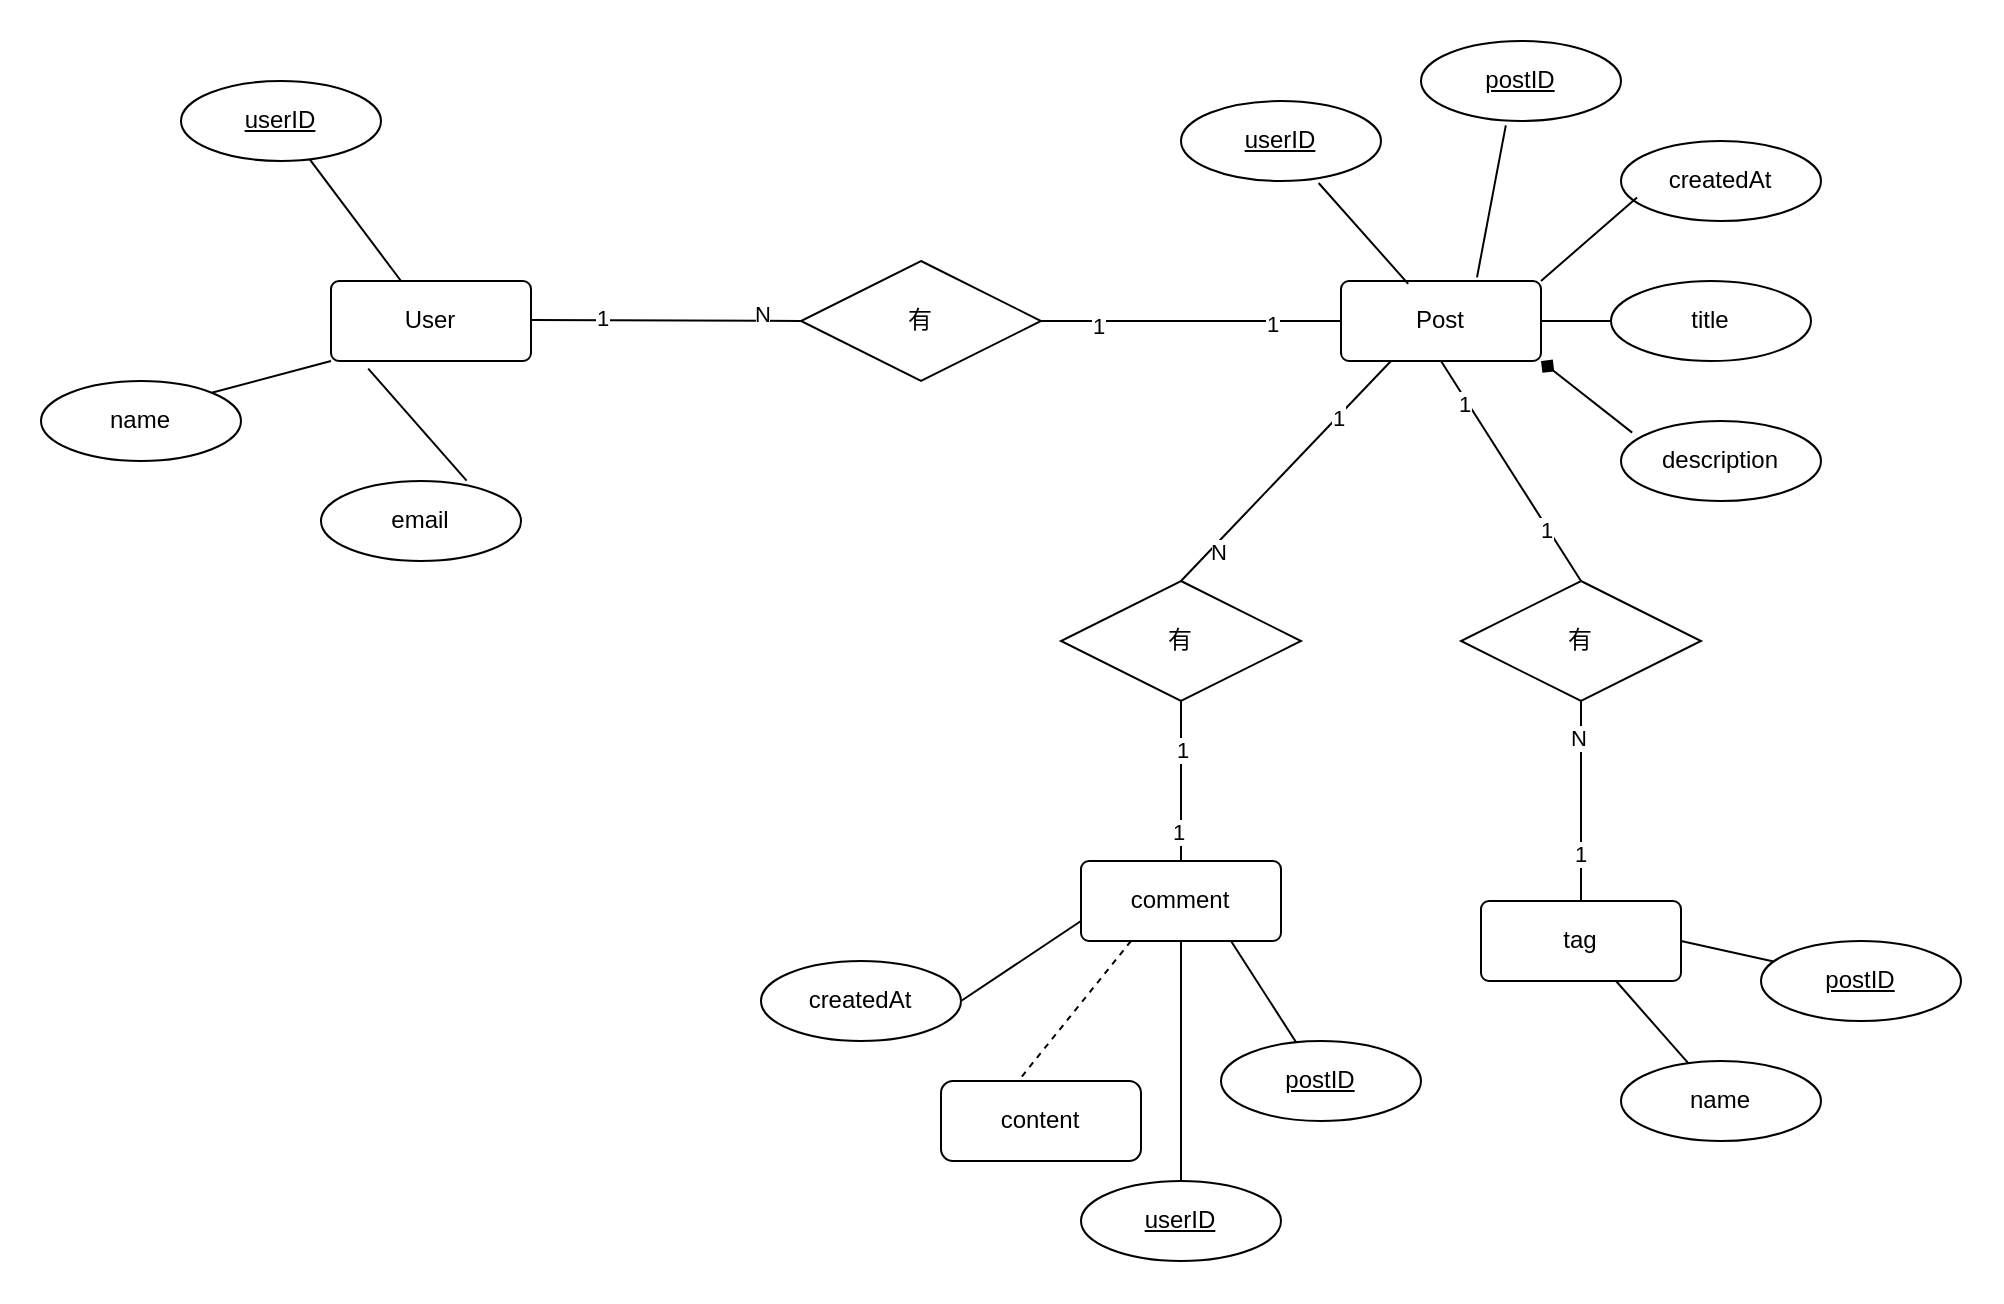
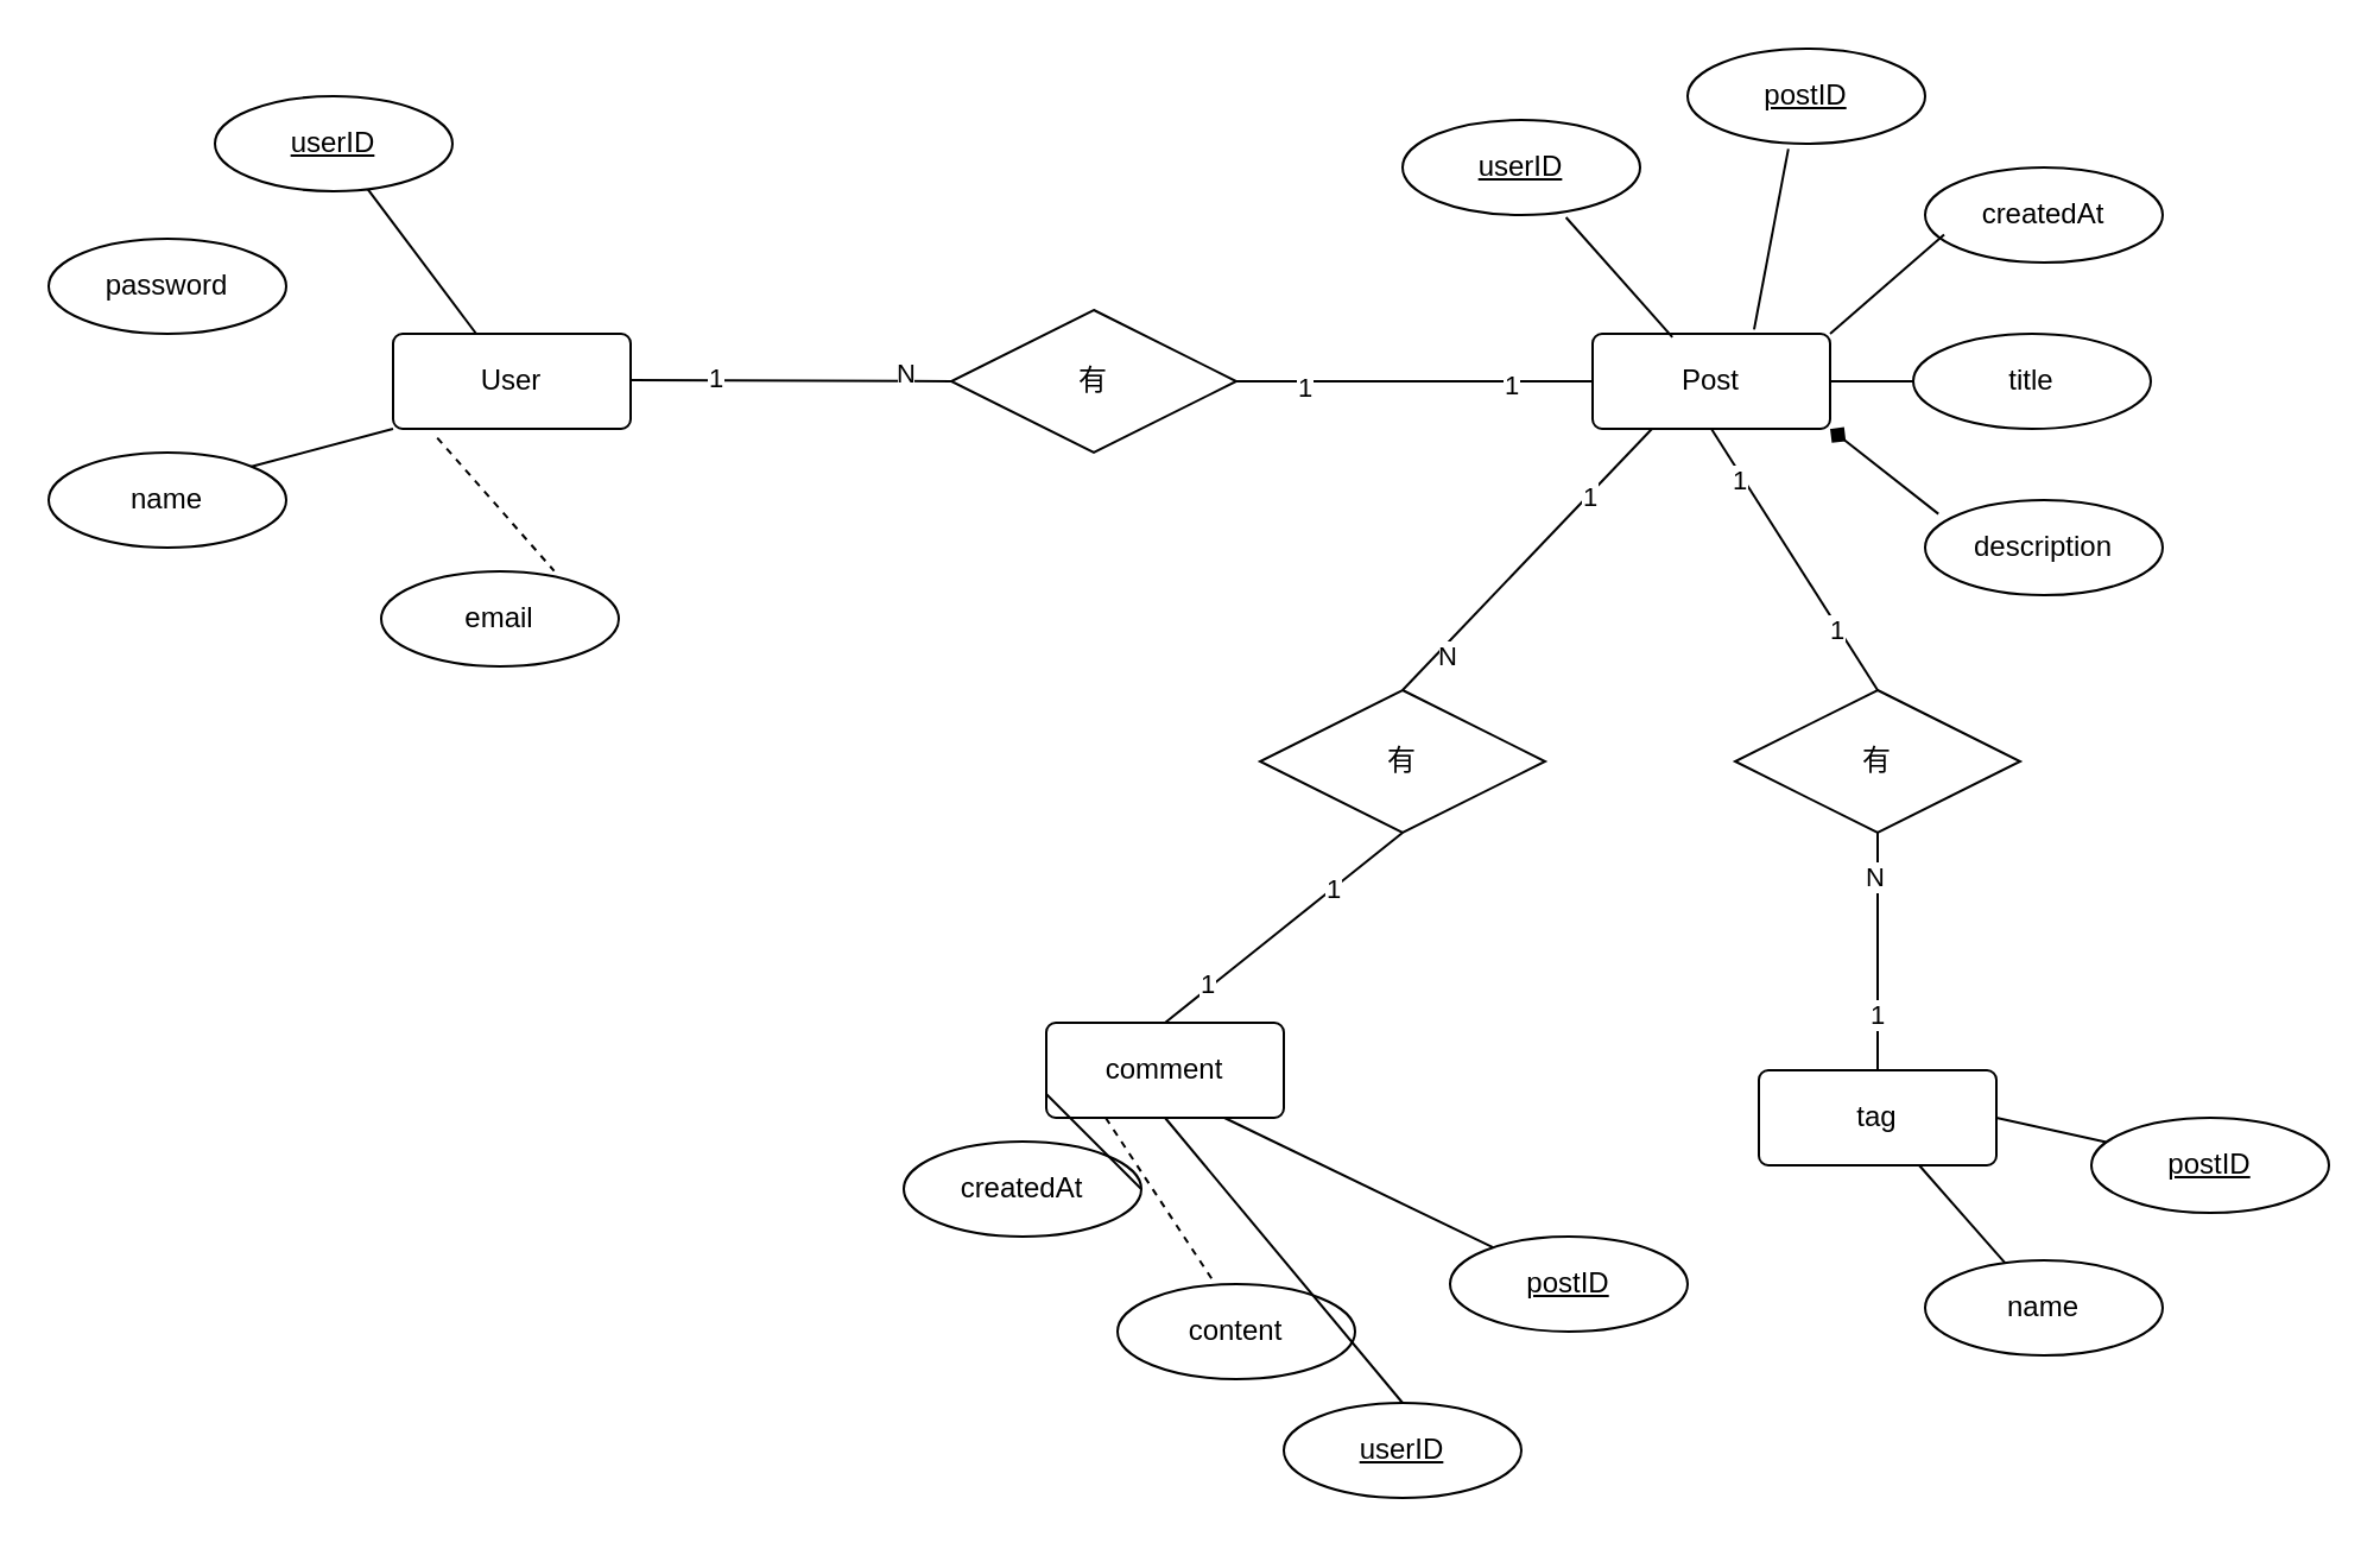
+ <mxCell id="6" value="password&lt;span id=&quot;docs-internal-guid-c04d8e55-7fff-e13b-721e-d48469350705&quot;&gt;&lt;/span&gt;" style="ellipse;whiteSpace=wrap;html=1;align=center;" parent="1" vertex="1"><mxGeometry x="20" y="100" width="100" height="40" as="geometry" /></mxCell>
- <mxCell id="46" value="" style="endArrow=none;html=1;rounded=0;entryX=0.728;entryY=-0.005;entryDx=0;entryDy=0;entryPerimeter=0;exitX=0.186;exitY=1.095;exitDx=0;exitDy=0;exitPerimeter=0;" edge="1" parent="1" source="4" target="7"><mxGeometry relative="1" as="geometry"><mxPoint x="175" y="190" as="sourcePoint" /><mxPoint x="129" y="209" as="targetPoint" /></mxGeometry></mxCell>
+ <mxCell id="46" value="" style="endArrow=none;html=1;rounded=0;entryX=0.728;entryY=-0.005;entryDx=0;entryDy=0;entryPerimeter=0;exitX=0.186;exitY=1.095;exitDx=0;exitDy=0;exitPerimeter=0;dashed=1;" edge="1" parent="1" source="4" target="7"><mxGeometry relative="1" as="geometry"><mxPoint x="175" y="190" as="sourcePoint" /><mxPoint x="129" y="209" as="targetPoint" /></mxGeometry></mxCell>
- <mxCell id="33" value="comment" style="rounded=1;arcSize=10;whiteSpace=wrap;html=1;align=center;" parent="1" vertex="1"><mxGeometry x="540" y="430" width="100" height="40" as="geometry" /></mxCell>
+ <mxCell id="33" value="comment" style="rounded=1;arcSize=10;whiteSpace=wrap;html=1;align=center;" parent="1" vertex="1"><mxGeometry x="440" y="430" width="100" height="40" as="geometry" /></mxCell>
- <mxCell id="36" value="content" style="whiteSpace=wrap;html=1;align=center;rounded=1;" parent="1" vertex="1"><mxGeometry x="470" y="540" width="100" height="40" as="geometry" /></mxCell>
+ <mxCell id="36" value="content" style="ellipse;whiteSpace=wrap;html=1;align=center;" parent="1" vertex="1"><mxGeometry x="470" y="540" width="100" height="40" as="geometry" /></mxCell>
